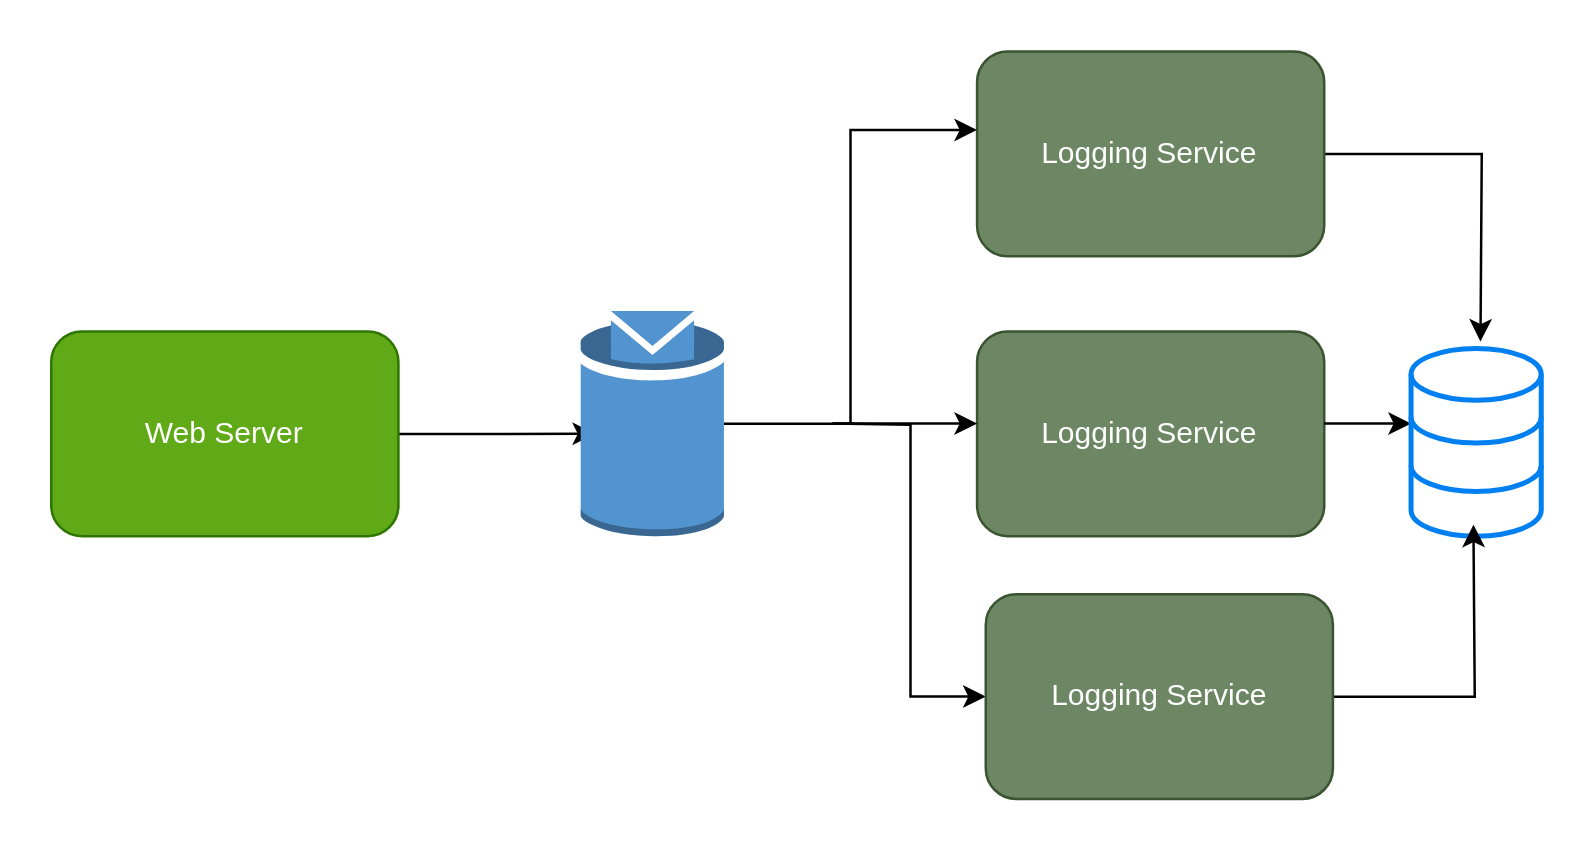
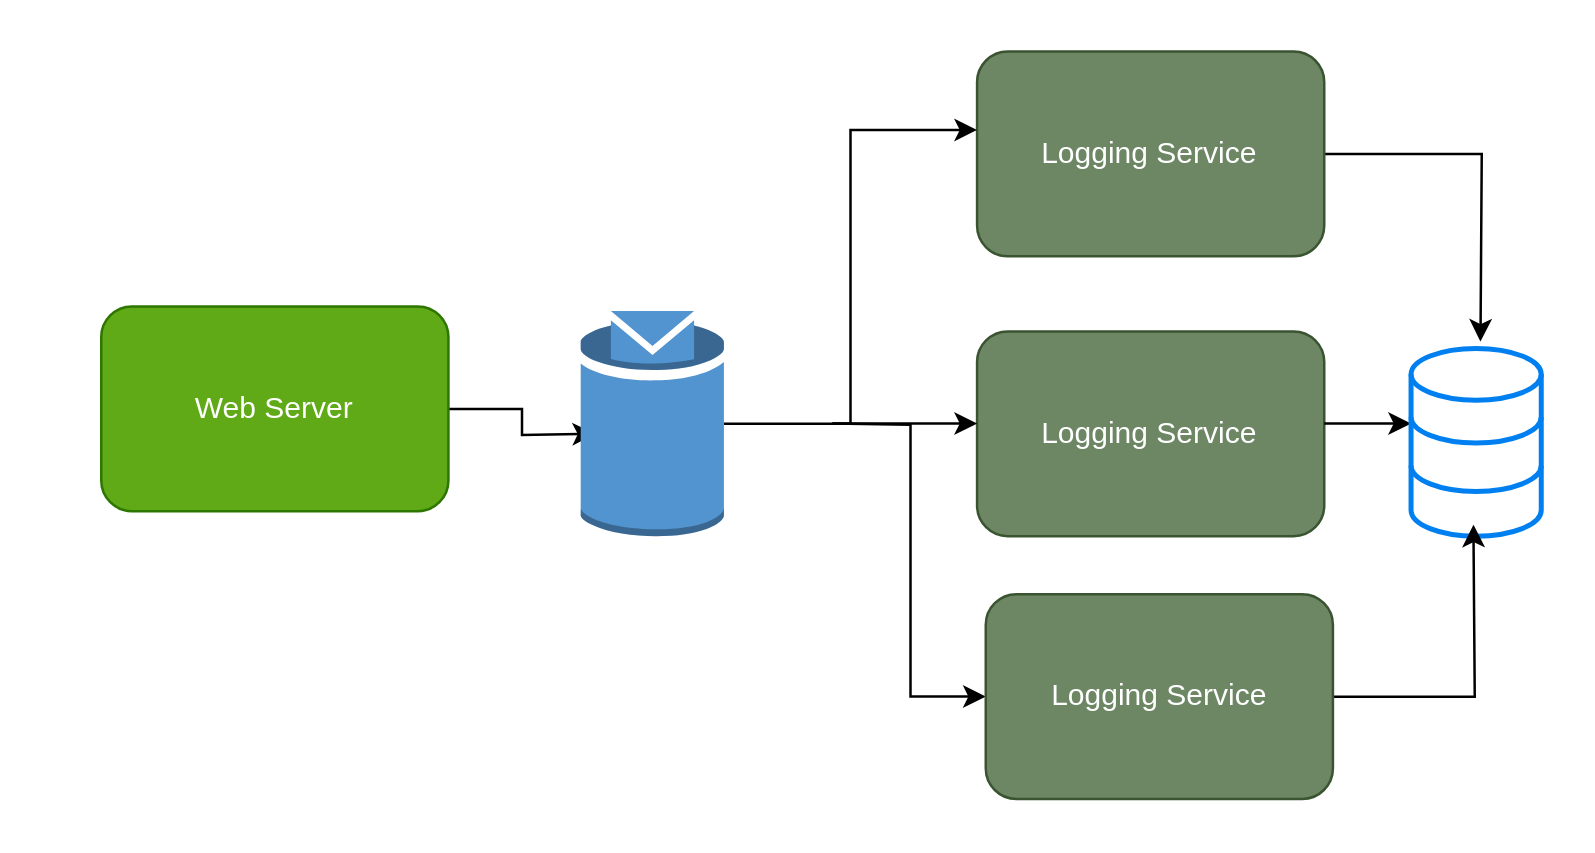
- <mxCell id="4" value="Web Server" style="rounded=1;whiteSpace=wrap;html=1;fillColor=#60a917;strokeColor=#2D7600;fontColor=#ffffff;" parent="2" vertex="1"><mxGeometry y="111.954" width="138.874" height="81.918" as="geometry" /></mxCell>
+ <mxCell id="4" value="Web Server" style="rounded=1;whiteSpace=wrap;html=1;fillColor=#60a917;strokeColor=#2D7600;fontColor=#ffffff;" parent="2" vertex="1"><mxGeometry x="20" y="101.954" width="138.874" height="81.918" as="geometry" /></mxCell>
